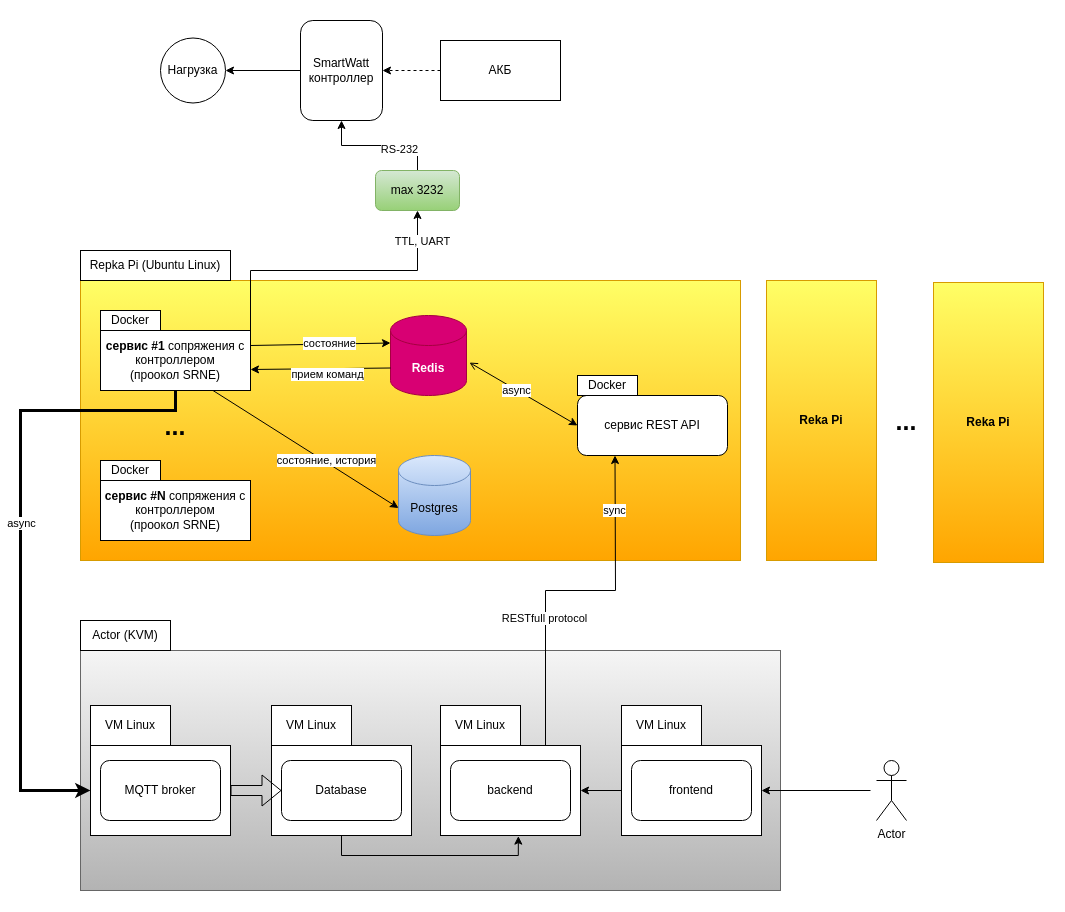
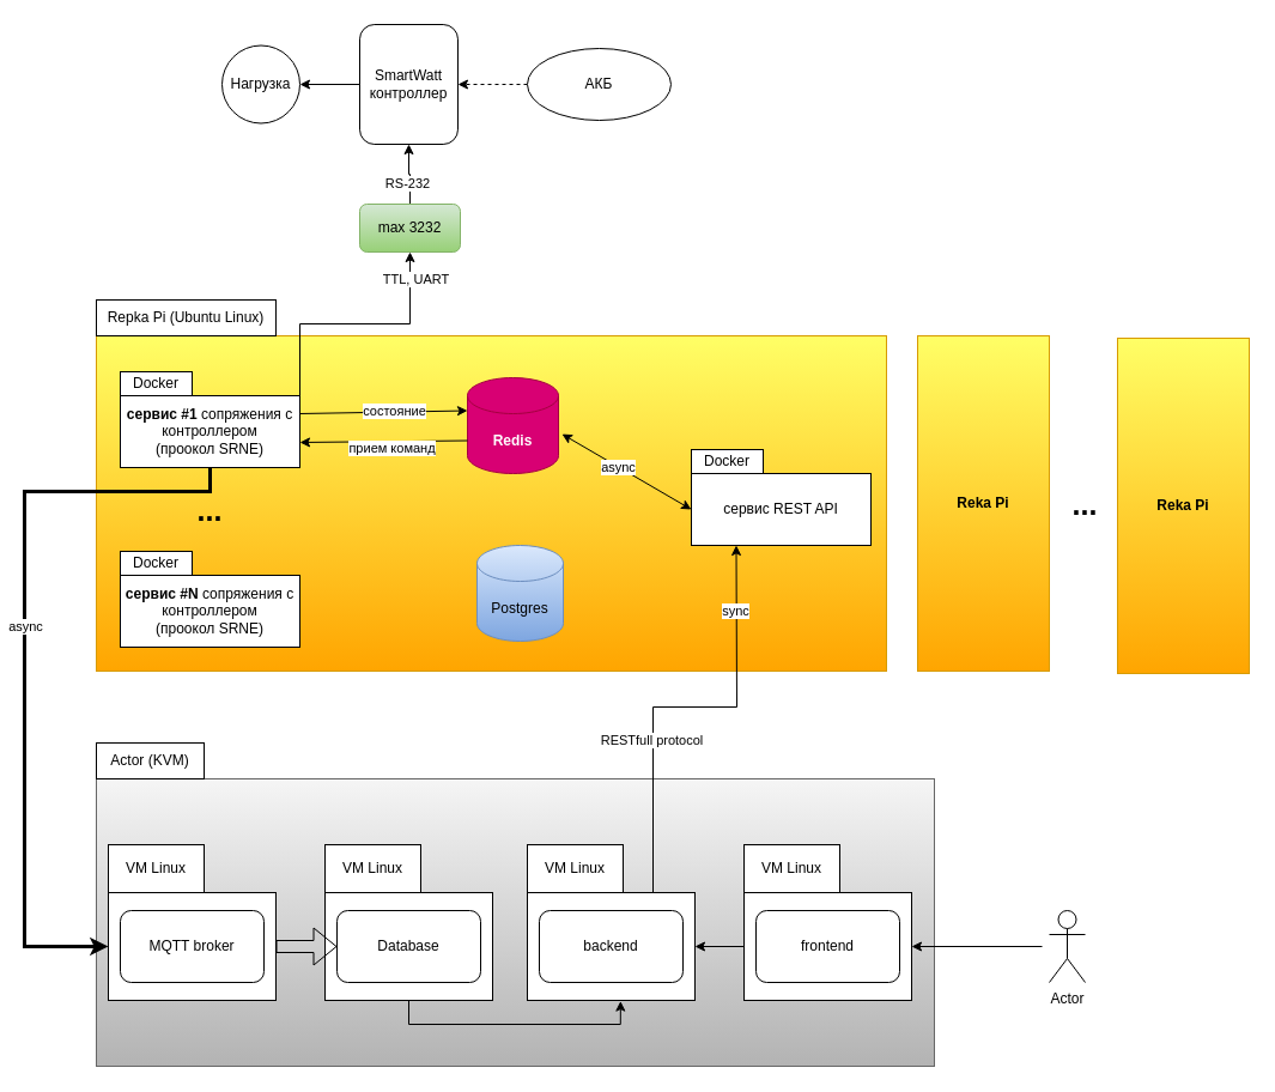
- <mxCell id="53" value="Нагрузка" style="ellipse;whiteSpace=wrap;html=1;aspect=fixed;" vertex="1" parent="1"><mxGeometry x="160" y="37.5" width="65" height="65" as="geometry" /></mxCell>
+ <mxCell id="53" value="Нагрузка" style="ellipse;whiteSpace=wrap;html=1;aspect=fixed;" vertex="1" parent="1"><mxGeometry x="185" y="37.5" width="65" height="65" as="geometry" /></mxCell>
- <mxCell id="55" value="АКБ" style="rounded=0;whiteSpace=wrap;html=1;" vertex="1" parent="1"><mxGeometry x="440" y="40" width="120" height="60" as="geometry" /></mxCell>
+ <mxCell id="55" value="АКБ" style="ellipse;whiteSpace=wrap;html=1;" vertex="1" parent="1"><mxGeometry x="440" y="40" width="120" height="60" as="geometry" /></mxCell>
- <mxCell id="26" value="max 3232" style="rounded=1;whiteSpace=wrap;html=1;fillColor=#d5e8d4;gradientColor=#97d077;strokeColor=#82b366;" vertex="1" parent="1"><mxGeometry x="375" y="170" width="84" height="40" as="geometry" /></mxCell>
+ <mxCell id="26" value="max 3232" style="rounded=1;whiteSpace=wrap;html=1;fillColor=#d5e8d4;gradientColor=#97d077;strokeColor=#82b366;" vertex="1" parent="1"><mxGeometry x="300" y="170" width="84" height="40" as="geometry" /></mxCell>
- <mxCell id="19" value="" style="endArrow=open;startArrow=classic;html=1;rounded=0;exitX=0;exitY=0.5;exitDx=0;exitDy=0;entryX=1.039;entryY=0.588;entryDx=0;entryDy=0;entryPerimeter=0;" edge="1" parent="1" source="12" target="10"><mxGeometry width="50" height="50" relative="1" as="geometry"><mxPoint x="140" y="405" as="sourcePoint" /><mxPoint x="190" y="355" as="targetPoint" /></mxGeometry></mxCell>
+ <mxCell id="19" value="" style="endArrow=classic;startArrow=classic;html=1;rounded=0;exitX=0;exitY=0.5;exitDx=0;exitDy=0;entryX=1.039;entryY=0.588;entryDx=0;entryDy=0;entryPerimeter=0;" edge="1" parent="1" source="12" target="10"><mxGeometry width="50" height="50" relative="1" as="geometry"><mxPoint x="140" y="405" as="sourcePoint" /><mxPoint x="190" y="355" as="targetPoint" /></mxGeometry></mxCell>
- <mxCell id="12" value="сервис REST API" style="whiteSpace=wrap;html=1;rounded=1;" vertex="1" parent="1"><mxGeometry x="577" y="395" width="150" height="60" as="geometry" /></mxCell>
+ <mxCell id="12" value="сервис REST API" style="rounded=0;whiteSpace=wrap;html=1;" vertex="1" parent="1"><mxGeometry x="577" y="395" width="150" height="60" as="geometry" /></mxCell>
- <mxCell id="21" value="" style="endArrow=classic;html=1;rounded=0;entryX=0;entryY=0;entryDx=0;entryDy=52.5;entryPerimeter=0;exitX=0.75;exitY=1;exitDx=0;exitDy=0;" edge="1" parent="1" source="5" target="11"><mxGeometry width="50" height="50" relative="1" as="geometry"><mxPoint x="140" y="405" as="sourcePoint" /><mxPoint x="190" y="355" as="targetPoint" /></mxGeometry></mxCell>
- <mxCell id="22" value="состояние, история" style="edgeLabel;html=1;align=center;verticalAlign=middle;resizable=0;points=[];" vertex="1" connectable="0" parent="21"><mxGeometry x="0.21" y="2" relative="1" as="geometry"><mxPoint as="offset" /></mxGeometry></mxCell>
